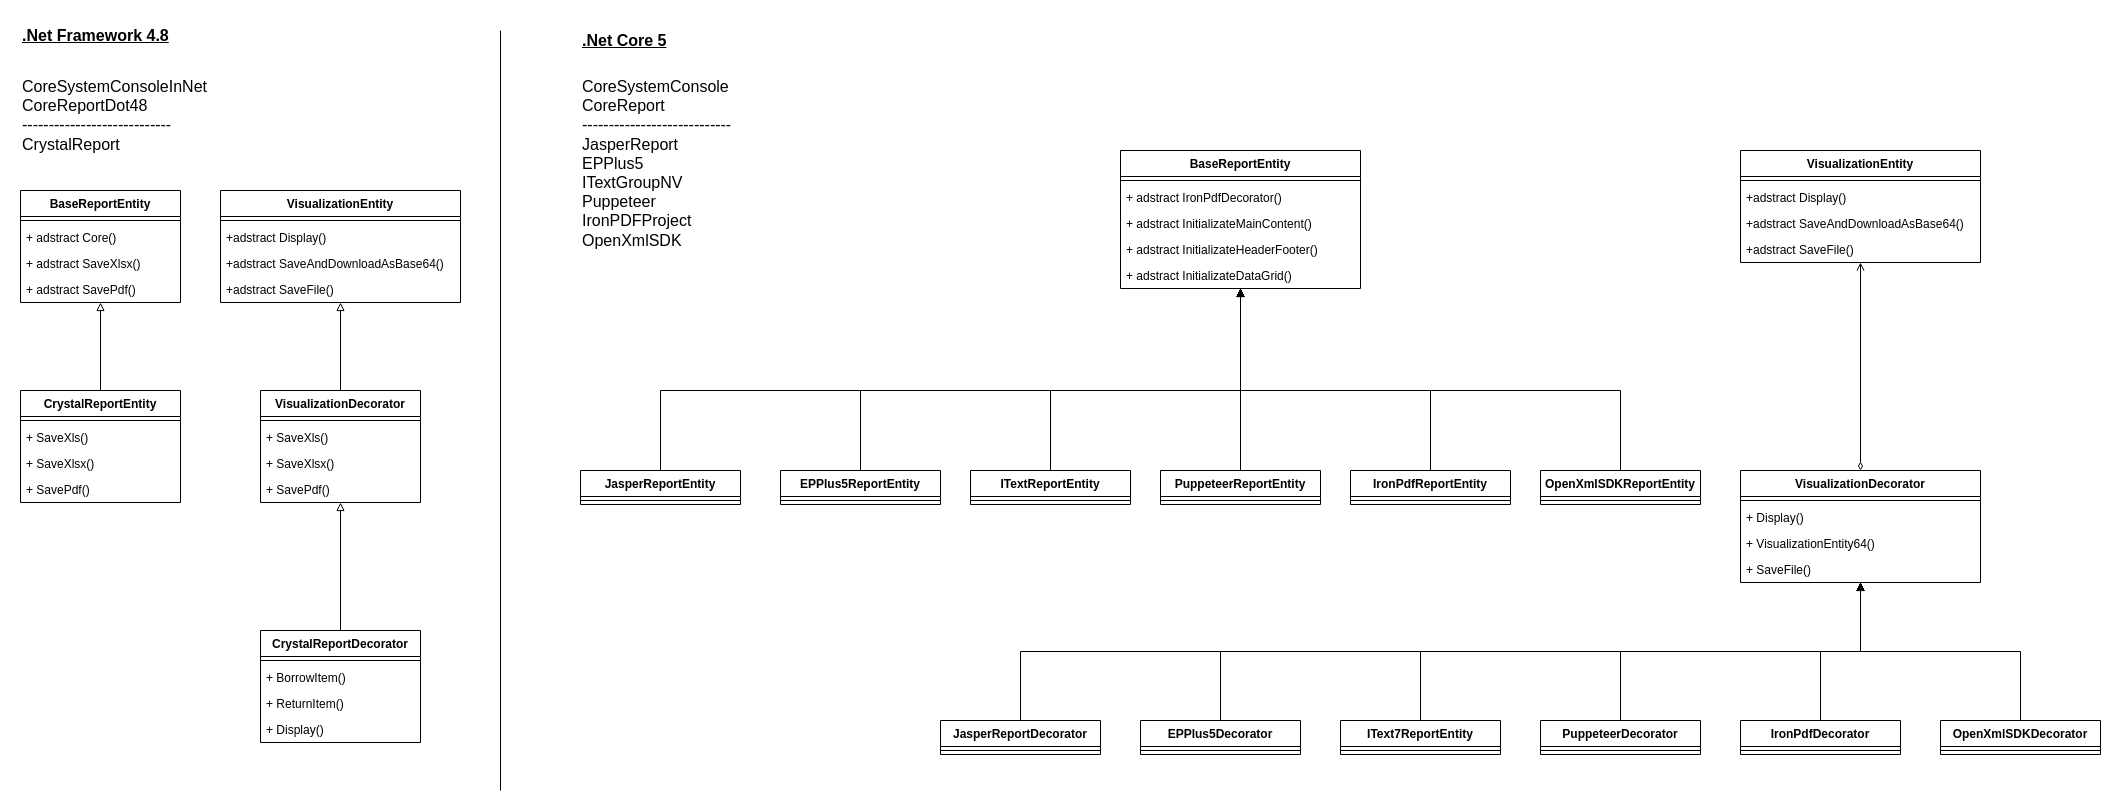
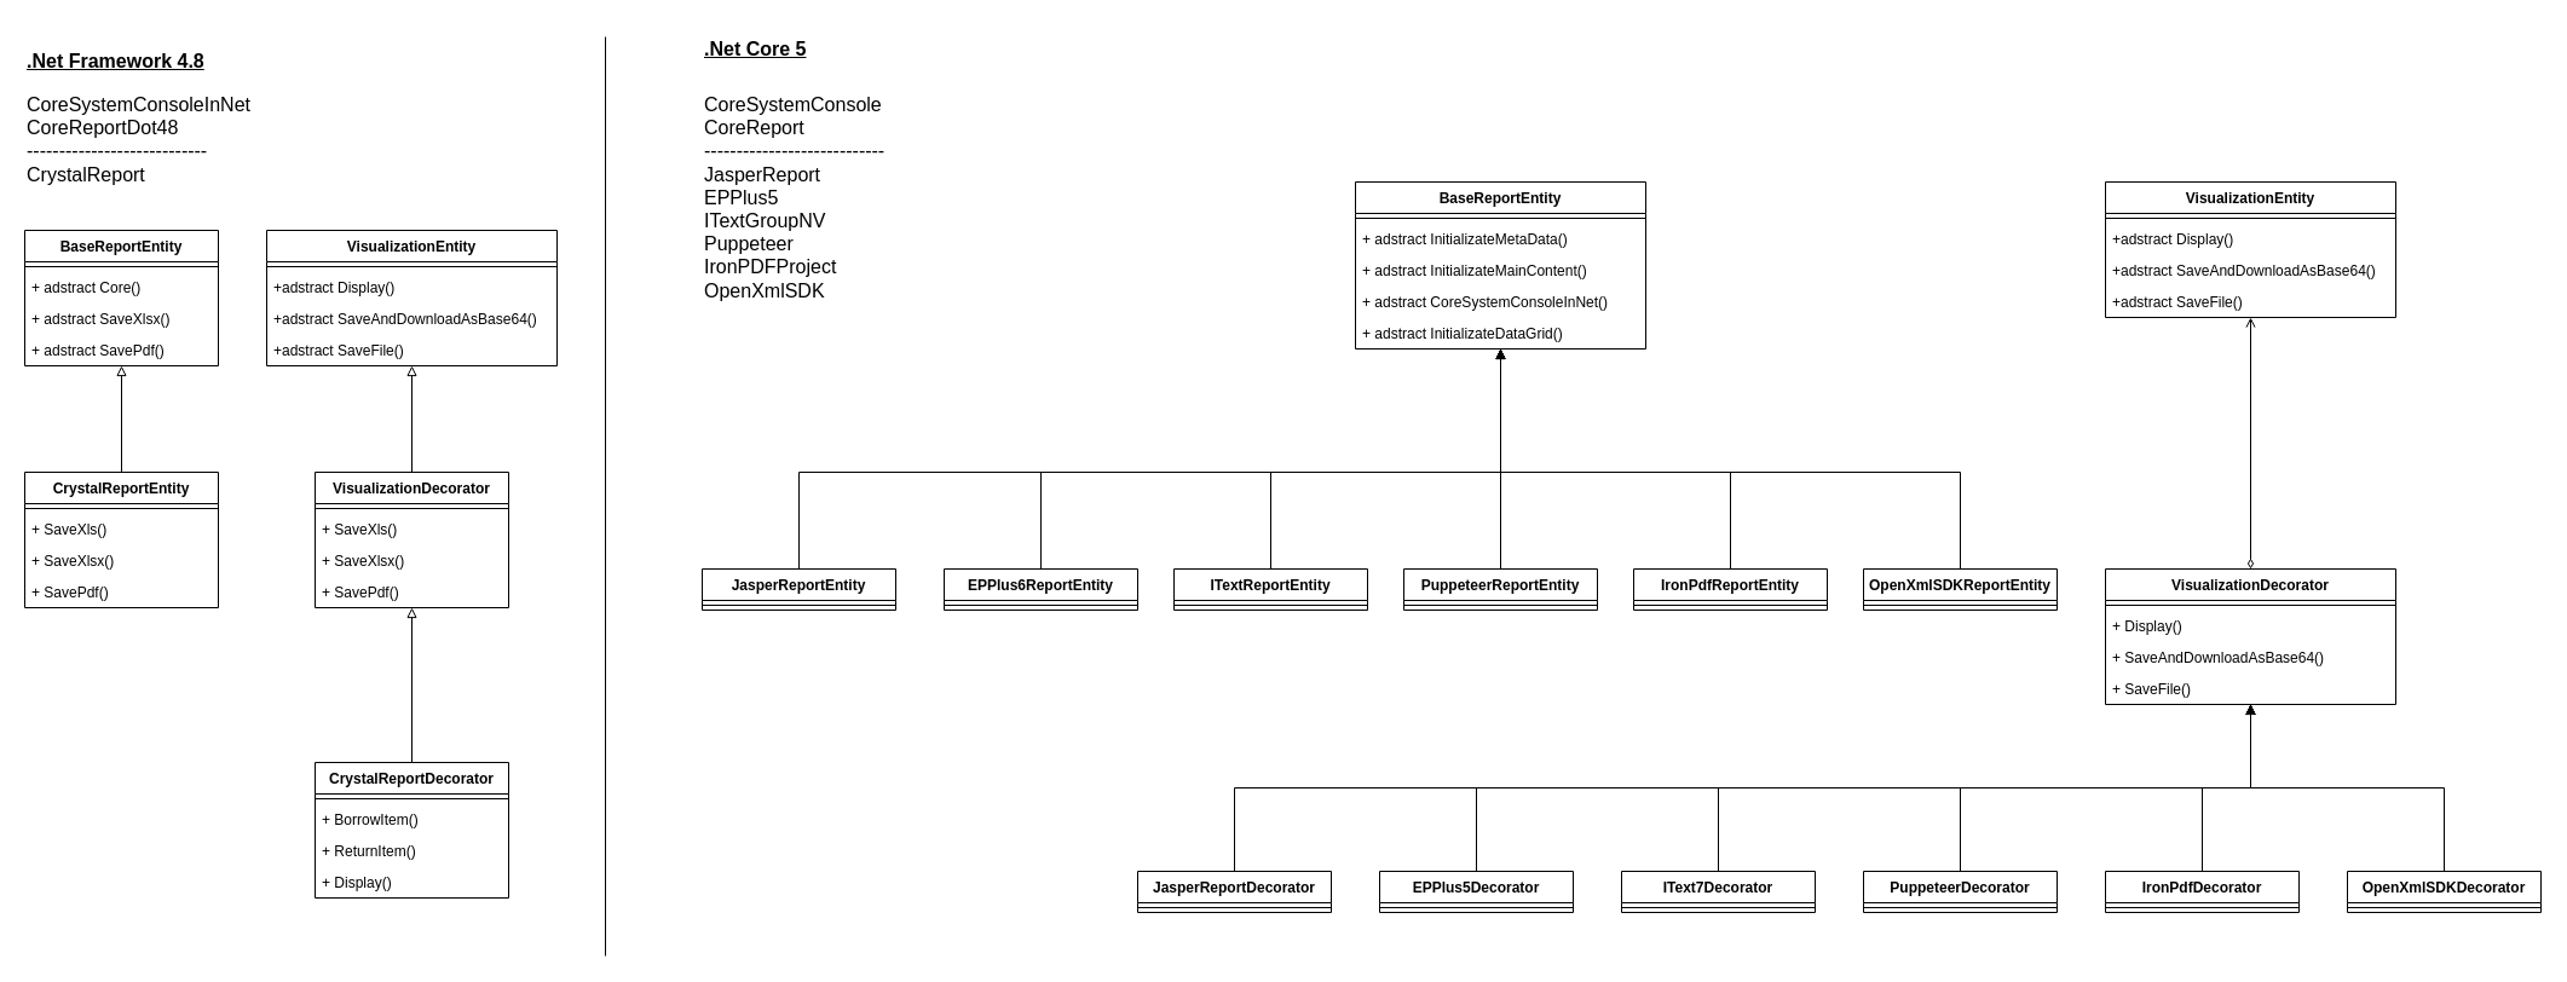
- <mxCell id="85" value="&lt;font style=&quot;font-size: 16px;&quot;&gt;&lt;b&gt;&lt;u&gt;.Net Framework 4.8&lt;/u&gt;&lt;/b&gt;&lt;br&gt;&lt;/font&gt;" style="text;html=1;strokeColor=none;fillColor=none;align=left;verticalAlign=middle;whiteSpace=wrap;rounded=0;" vertex="1" parent="1"><mxGeometry x="20" y="15" width="280" height="40" as="geometry" /></mxCell>
+ <mxCell id="85" value="&lt;font style=&quot;font-size: 16px;&quot;&gt;&lt;b&gt;&lt;u&gt;.Net Framework 4.8&lt;/u&gt;&lt;/b&gt;&lt;br&gt;&lt;/font&gt;" style="text;html=1;strokeColor=none;fillColor=none;align=left;verticalAlign=middle;whiteSpace=wrap;rounded=0;" vertex="1" parent="1"><mxGeometry x="20" y="30" width="280" height="40" as="geometry" /></mxCell>
- <mxCell id="27" value="+ adstract IronPdfDecorator()" style="text;strokeColor=none;fillColor=none;align=left;verticalAlign=top;spacingLeft=4;spacingRight=4;overflow=hidden;rotatable=0;points=[[0,0.5],[1,0.5]];portConstraint=eastwest;" parent="25" vertex="1"><mxGeometry y="34" width="240" height="26" as="geometry" /></mxCell>
+ <mxCell id="27" value="+ adstract InitializateMetaData()" style="text;strokeColor=none;fillColor=none;align=left;verticalAlign=top;spacingLeft=4;spacingRight=4;overflow=hidden;rotatable=0;points=[[0,0.5],[1,0.5]];portConstraint=eastwest;" parent="25" vertex="1"><mxGeometry y="34" width="240" height="26" as="geometry" /></mxCell>
- <mxCell id="29" value="+ adstract InitializateHeaderFooter()" style="text;strokeColor=none;fillColor=none;align=left;verticalAlign=top;spacingLeft=4;spacingRight=4;overflow=hidden;rotatable=0;points=[[0,0.5],[1,0.5]];portConstraint=eastwest;" parent="25" vertex="1"><mxGeometry y="86" width="240" height="26" as="geometry" /></mxCell>
+ <mxCell id="29" value="+ adstract CoreSystemConsoleInNet()" style="text;strokeColor=none;fillColor=none;align=left;verticalAlign=top;spacingLeft=4;spacingRight=4;overflow=hidden;rotatable=0;points=[[0,0.5],[1,0.5]];portConstraint=eastwest;" parent="25" vertex="1"><mxGeometry y="86" width="240" height="26" as="geometry" /></mxCell>
- <mxCell id="38" value="EPPlus5ReportEntity" style="swimlane;fontStyle=1;align=center;verticalAlign=top;childLayout=stackLayout;horizontal=1;startSize=26;horizontalStack=0;resizeParent=1;resizeParentMax=0;resizeLast=0;collapsible=1;marginBottom=0;" parent="1" vertex="1"><mxGeometry x="780" y="470" width="160" height="34" as="geometry" /></mxCell>
+ <mxCell id="38" value="EPPlus6ReportEntity" style="swimlane;fontStyle=1;align=center;verticalAlign=top;childLayout=stackLayout;horizontal=1;startSize=26;horizontalStack=0;resizeParent=1;resizeParentMax=0;resizeLast=0;collapsible=1;marginBottom=0;" parent="1" vertex="1"><mxGeometry x="780" y="470" width="160" height="34" as="geometry" /></mxCell>
- <mxCell id="35" value="+ VisualizationEntity64()" style="text;strokeColor=none;fillColor=none;align=left;verticalAlign=top;spacingLeft=4;spacingRight=4;overflow=hidden;rotatable=0;points=[[0,0.5],[1,0.5]];portConstraint=eastwest;" parent="32" vertex="1"><mxGeometry y="60" width="240" height="26" as="geometry" /></mxCell>
+ <mxCell id="35" value="+ SaveAndDownloadAsBase64()" style="text;strokeColor=none;fillColor=none;align=left;verticalAlign=top;spacingLeft=4;spacingRight=4;overflow=hidden;rotatable=0;points=[[0,0.5],[1,0.5]];portConstraint=eastwest;" parent="32" vertex="1"><mxGeometry y="60" width="240" height="26" as="geometry" /></mxCell>
- <mxCell id="53" value="IText7ReportEntity" style="swimlane;fontStyle=1;align=center;verticalAlign=top;childLayout=stackLayout;horizontal=1;startSize=26;horizontalStack=0;resizeParent=1;resizeParentMax=0;resizeLast=0;collapsible=1;marginBottom=0;" parent="1" vertex="1"><mxGeometry x="1340" y="720" width="160" height="34" as="geometry" /></mxCell>
+ <mxCell id="53" value="IText7Decorator" style="swimlane;fontStyle=1;align=center;verticalAlign=top;childLayout=stackLayout;horizontal=1;startSize=26;horizontalStack=0;resizeParent=1;resizeParentMax=0;resizeLast=0;collapsible=1;marginBottom=0;" parent="1" vertex="1"><mxGeometry x="1340" y="720" width="160" height="34" as="geometry" /></mxCell>
